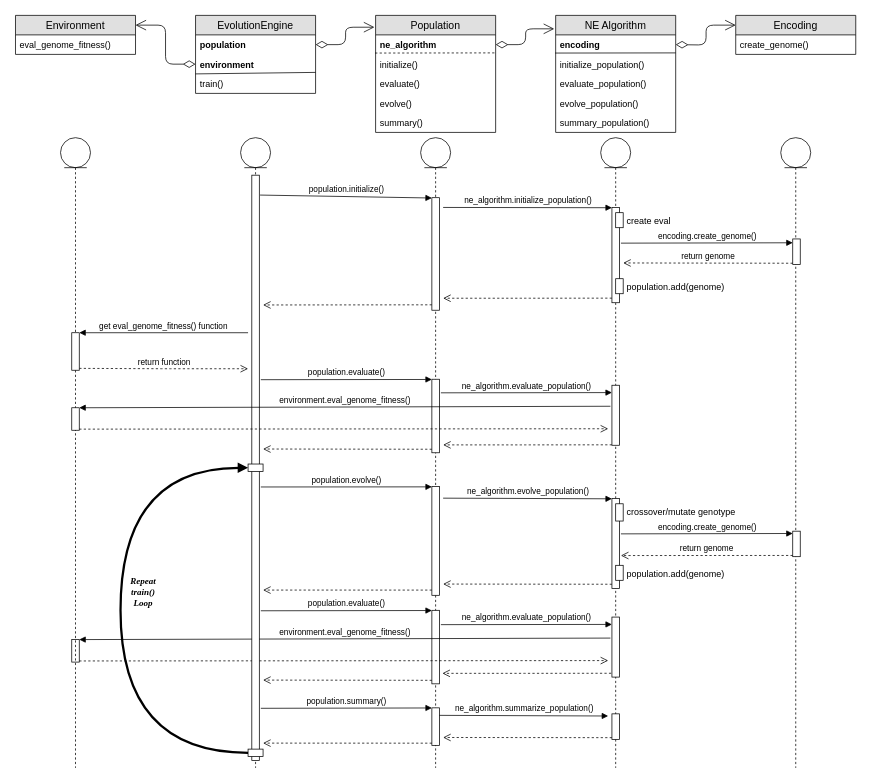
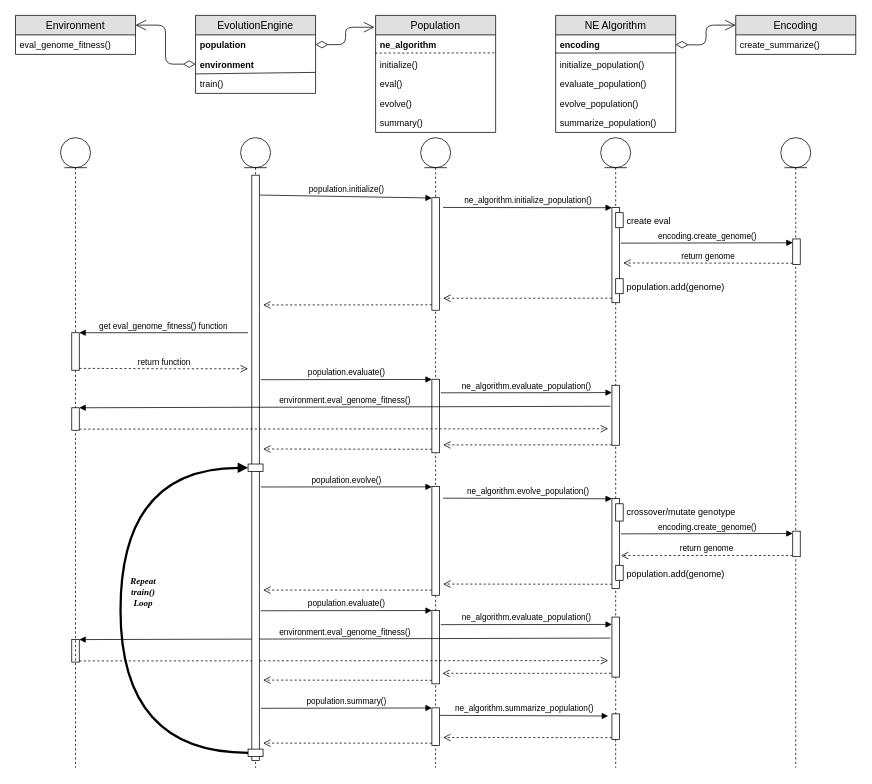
- <mxCell id="21" value="" style="endArrow=open;html=1;endSize=12;startArrow=diamondThin;startSize=14;startFill=0;edgeStyle=orthogonalEdgeStyle;align=left;verticalAlign=bottom;exitX=1;exitY=0.5;exitDx=0;exitDy=0;entryX=-0.012;entryY=0.115;entryDx=0;entryDy=0;entryPerimeter=0;" parent="1" source="4" target="73" edge="1"><mxGeometry x="-1" y="3" relative="1" as="geometry"><mxPoint x="-10" y="299" as="sourcePoint" /><mxPoint x="690" y="33" as="targetPoint" /></mxGeometry></mxCell>
- <mxCell id="13" value="create_genome()" style="text;strokeColor=none;fillColor=none;spacingLeft=4;spacingRight=4;overflow=hidden;rotatable=0;points=[[0,0.5],[1,0.5]];portConstraint=eastwest;fontSize=12;" parent="12" vertex="1"><mxGeometry y="26" width="160" height="26" as="geometry" /></mxCell>
+ <mxCell id="13" value="create_summarize()" style="text;strokeColor=none;fillColor=none;spacingLeft=4;spacingRight=4;overflow=hidden;rotatable=0;points=[[0,0.5],[1,0.5]];portConstraint=eastwest;fontSize=12;" parent="12" vertex="1"><mxGeometry y="26" width="160" height="26" as="geometry" /></mxCell>
- <mxCell id="7" value="evaluate()" style="text;strokeColor=none;fillColor=none;spacingLeft=4;spacingRight=4;overflow=hidden;rotatable=0;points=[[0,0.5],[1,0.5]];portConstraint=eastwest;fontSize=12;" parent="3" vertex="1"><mxGeometry y="78" width="160" height="26" as="geometry" /></mxCell>
+ <mxCell id="7" value="eval()" style="text;strokeColor=none;fillColor=none;spacingLeft=4;spacingRight=4;overflow=hidden;rotatable=0;points=[[0,0.5],[1,0.5]];portConstraint=eastwest;fontSize=12;" parent="3" vertex="1"><mxGeometry y="78" width="160" height="26" as="geometry" /></mxCell>
- <mxCell id="79" value="summary_population()" style="text;strokeColor=none;fillColor=none;spacingLeft=4;spacingRight=4;overflow=hidden;rotatable=0;points=[[0,0.5],[1,0.5]];portConstraint=eastwest;fontSize=12;" vertex="1" parent="73"><mxGeometry y="130" width="160" height="26" as="geometry" /></mxCell>
+ <mxCell id="79" value="summarize_population()" style="text;strokeColor=none;fillColor=none;spacingLeft=4;spacingRight=4;overflow=hidden;rotatable=0;points=[[0,0.5],[1,0.5]];portConstraint=eastwest;fontSize=12;" vertex="1" parent="73"><mxGeometry y="130" width="160" height="26" as="geometry" /></mxCell>
